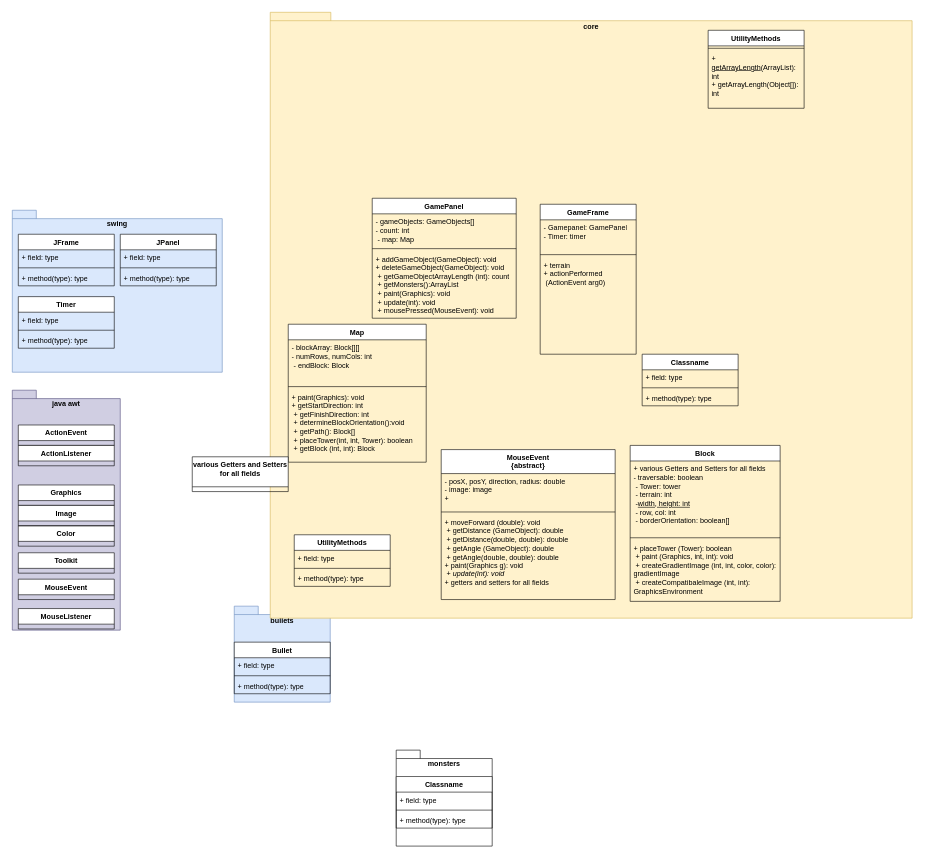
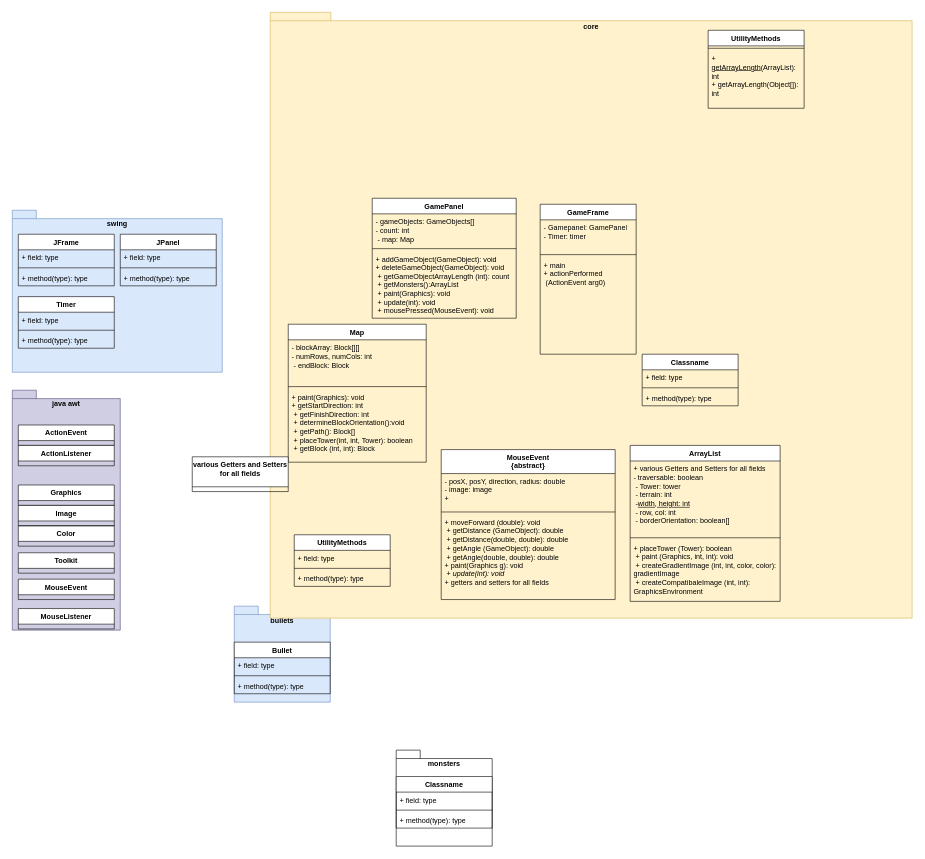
- <mxCell id="9" value="+ terrain&lt;br&gt;+ actionPerformed&lt;br&gt;&amp;nbsp;(ActionEvent arg0)" style="text;strokeColor=none;fillColor=none;align=left;verticalAlign=top;spacingLeft=4;spacingRight=4;overflow=hidden;rotatable=0;points=[[0,0.5],[1,0.5]];portConstraint=eastwest;whiteSpace=wrap;html=1;" vertex="1" parent="6"><mxGeometry y="88" width="160" height="162" as="geometry" /></mxCell>
+ <mxCell id="9" value="+ main&lt;br&gt;+ actionPerformed&lt;br&gt;&amp;nbsp;(ActionEvent arg0)" style="text;strokeColor=none;fillColor=none;align=left;verticalAlign=top;spacingLeft=4;spacingRight=4;overflow=hidden;rotatable=0;points=[[0,0.5],[1,0.5]];portConstraint=eastwest;whiteSpace=wrap;html=1;" vertex="1" parent="6"><mxGeometry y="88" width="160" height="162" as="geometry" /></mxCell>
- <mxCell id="10" value="Block" style="swimlane;fontStyle=1;align=center;verticalAlign=top;childLayout=stackLayout;horizontal=1;startSize=26;horizontalStack=0;resizeParent=1;resizeParentMax=0;resizeLast=0;collapsible=1;marginBottom=0;whiteSpace=wrap;html=1;" vertex="1" parent="1"><mxGeometry x="1050" y="742" width="250" height="260" as="geometry" /></mxCell>
+ <mxCell id="10" value="ArrayList" style="swimlane;fontStyle=1;align=center;verticalAlign=top;childLayout=stackLayout;horizontal=1;startSize=26;horizontalStack=0;resizeParent=1;resizeParentMax=0;resizeLast=0;collapsible=1;marginBottom=0;whiteSpace=wrap;html=1;" vertex="1" parent="1"><mxGeometry x="1050" y="742" width="250" height="260" as="geometry" /></mxCell>
